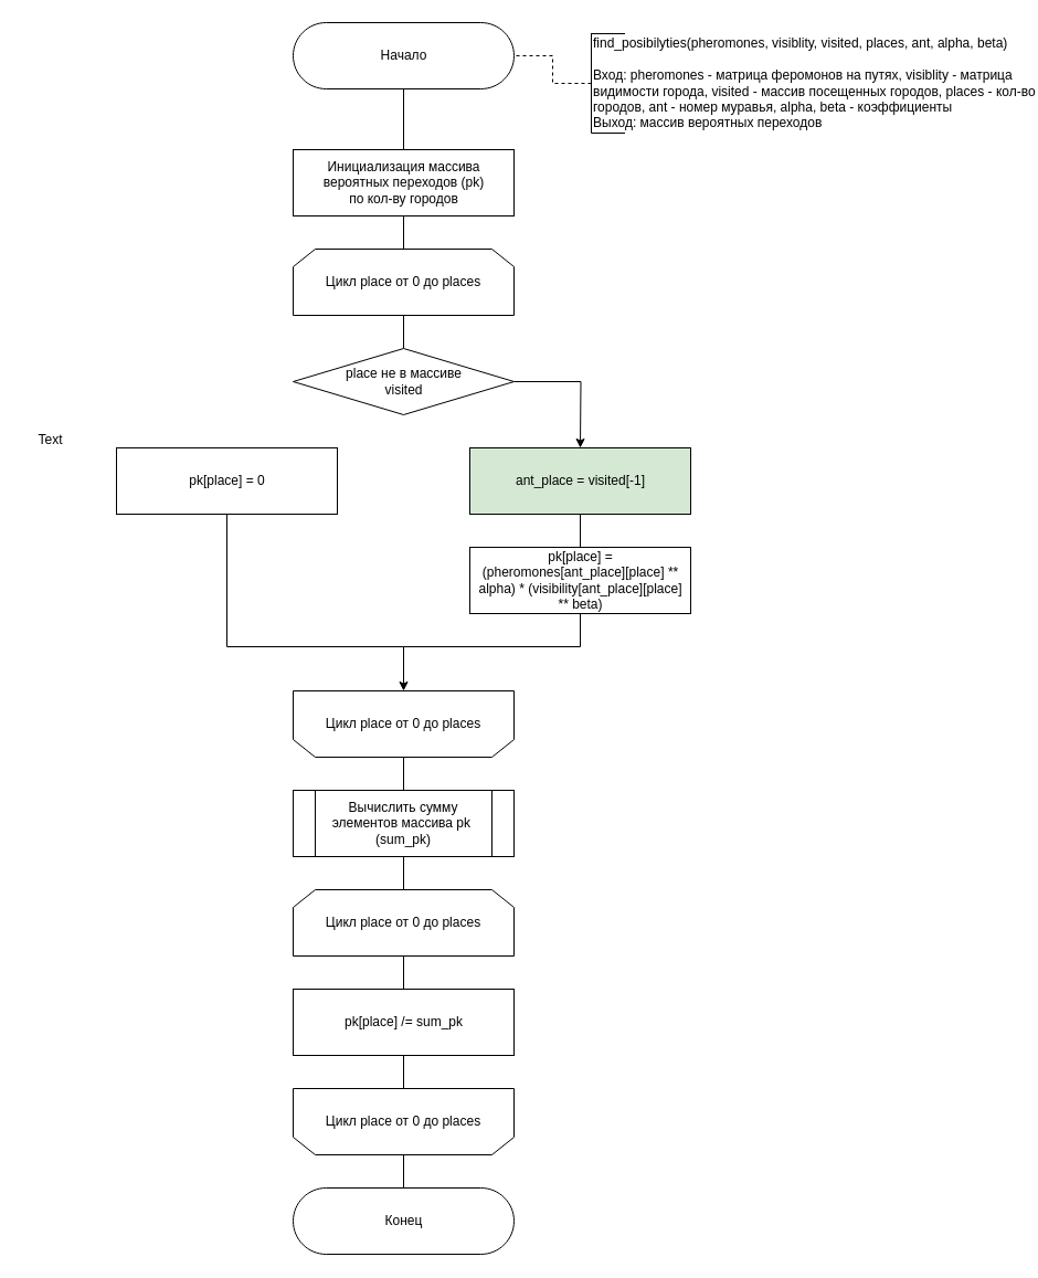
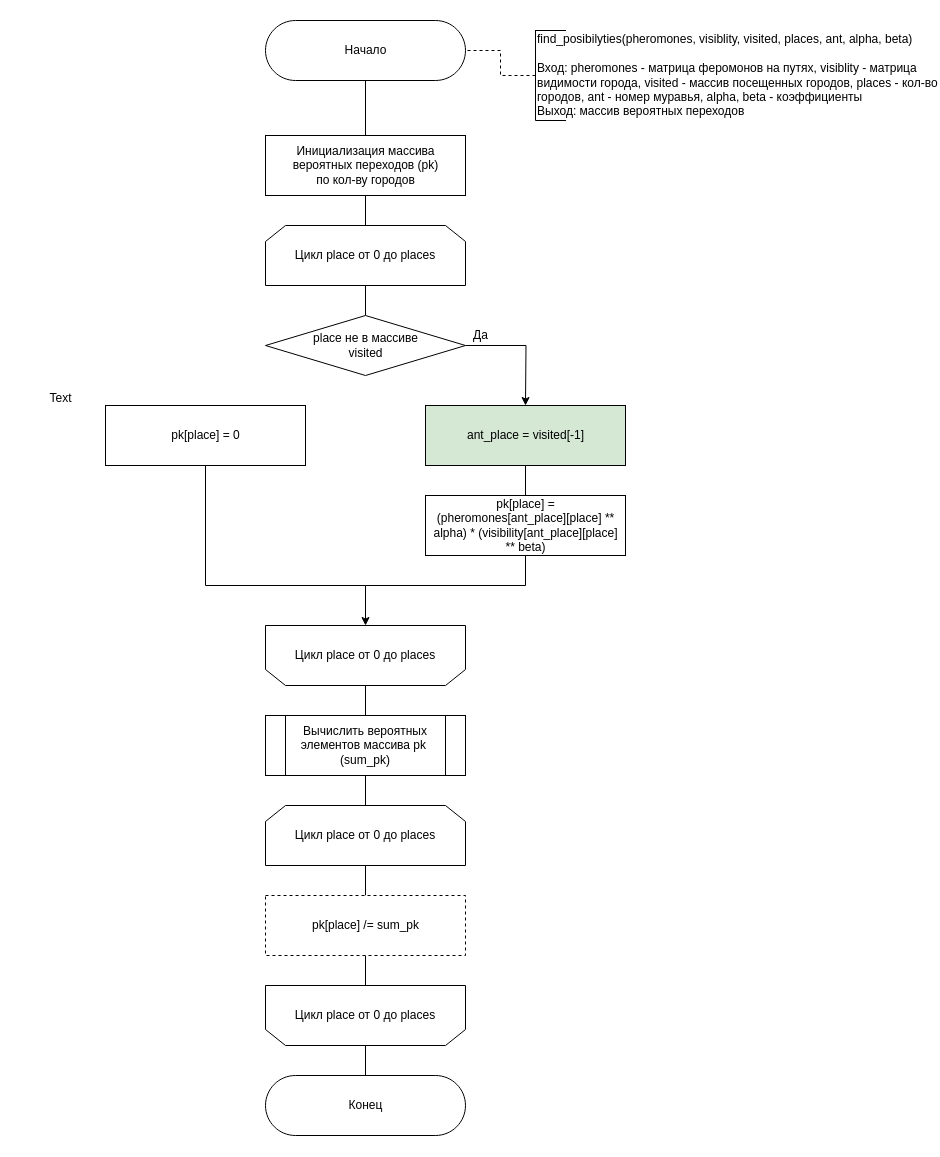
+ <mxCell id="12" value="Да" style="text;html=1;align=center;verticalAlign=middle;resizable=0;points=[];autosize=1;strokeColor=none;" parent="1" vertex="1"><mxGeometry x="465" y="325" width="30" height="20" as="geometry" /></mxCell>
- <mxCell id="30" value="Text" style="text;html=1;align=center;verticalAlign=middle;resizable=0;points=[];autosize=1;strokeColor=none;fillColor=none;" parent="1" vertex="1"><mxGeometry x="20" y="383" width="50" height="30" as="geometry" /></mxCell>
+ <mxCell id="30" value="Text" style="text;html=1;align=center;verticalAlign=middle;resizable=0;points=[];autosize=1;strokeColor=none;fillColor=none;" parent="1" vertex="1"><mxGeometry x="35" y="383" width="50" height="30" as="geometry" /></mxCell>
- <mxCell id="23" value="Вычислить сумму элементов массива pk&amp;nbsp;&lt;br&gt;(sum_pk)" style="shape=process;whiteSpace=wrap;html=1;backgroundOutline=1;" parent="1" vertex="1"><mxGeometry x="265" y="715" width="200" height="60" as="geometry" /></mxCell>
+ <mxCell id="23" value="Вычислить вероятных элементов массива pk&amp;nbsp;&lt;br&gt;(sum_pk)" style="shape=process;whiteSpace=wrap;html=1;backgroundOutline=1;" parent="1" vertex="1"><mxGeometry x="265" y="715" width="200" height="60" as="geometry" /></mxCell>
- <mxCell id="27" value="pk[place] /= sum_pk" style="html=1;dashed=0;whitespace=wrap;" parent="1" vertex="1"><mxGeometry x="265" y="895" width="200" height="60" as="geometry" /></mxCell>
+ <mxCell id="27" value="pk[place] /= sum_pk" style="html=1;dashed=1;whitespace=wrap;" parent="1" vertex="1"><mxGeometry x="265" y="895" width="200" height="60" as="geometry" /></mxCell>
